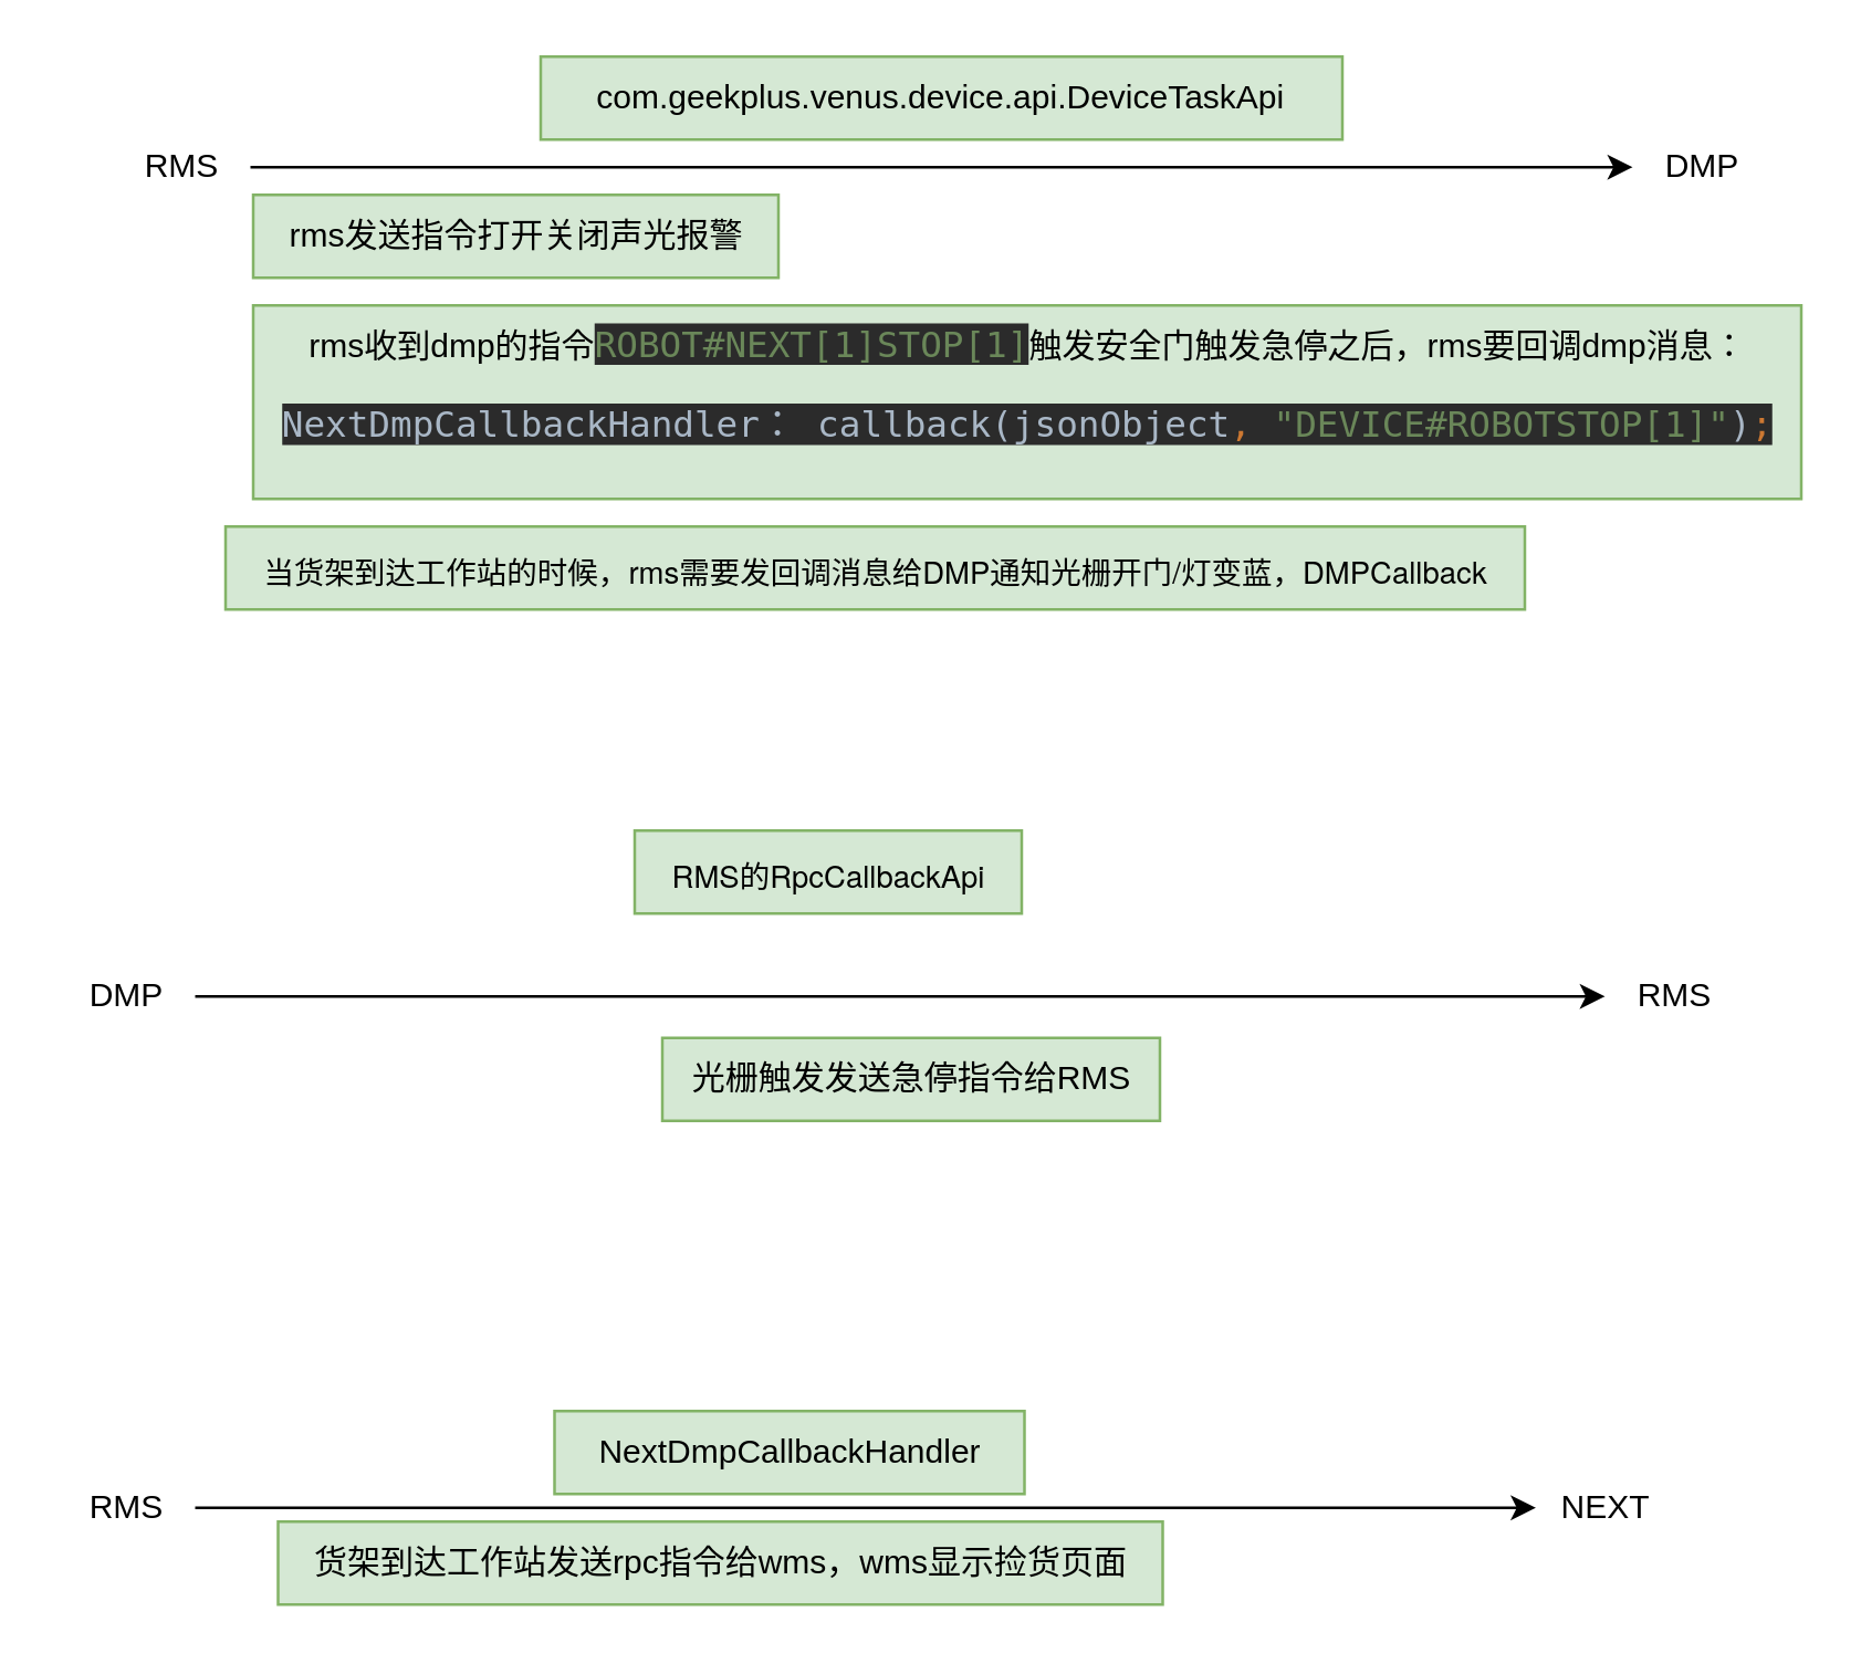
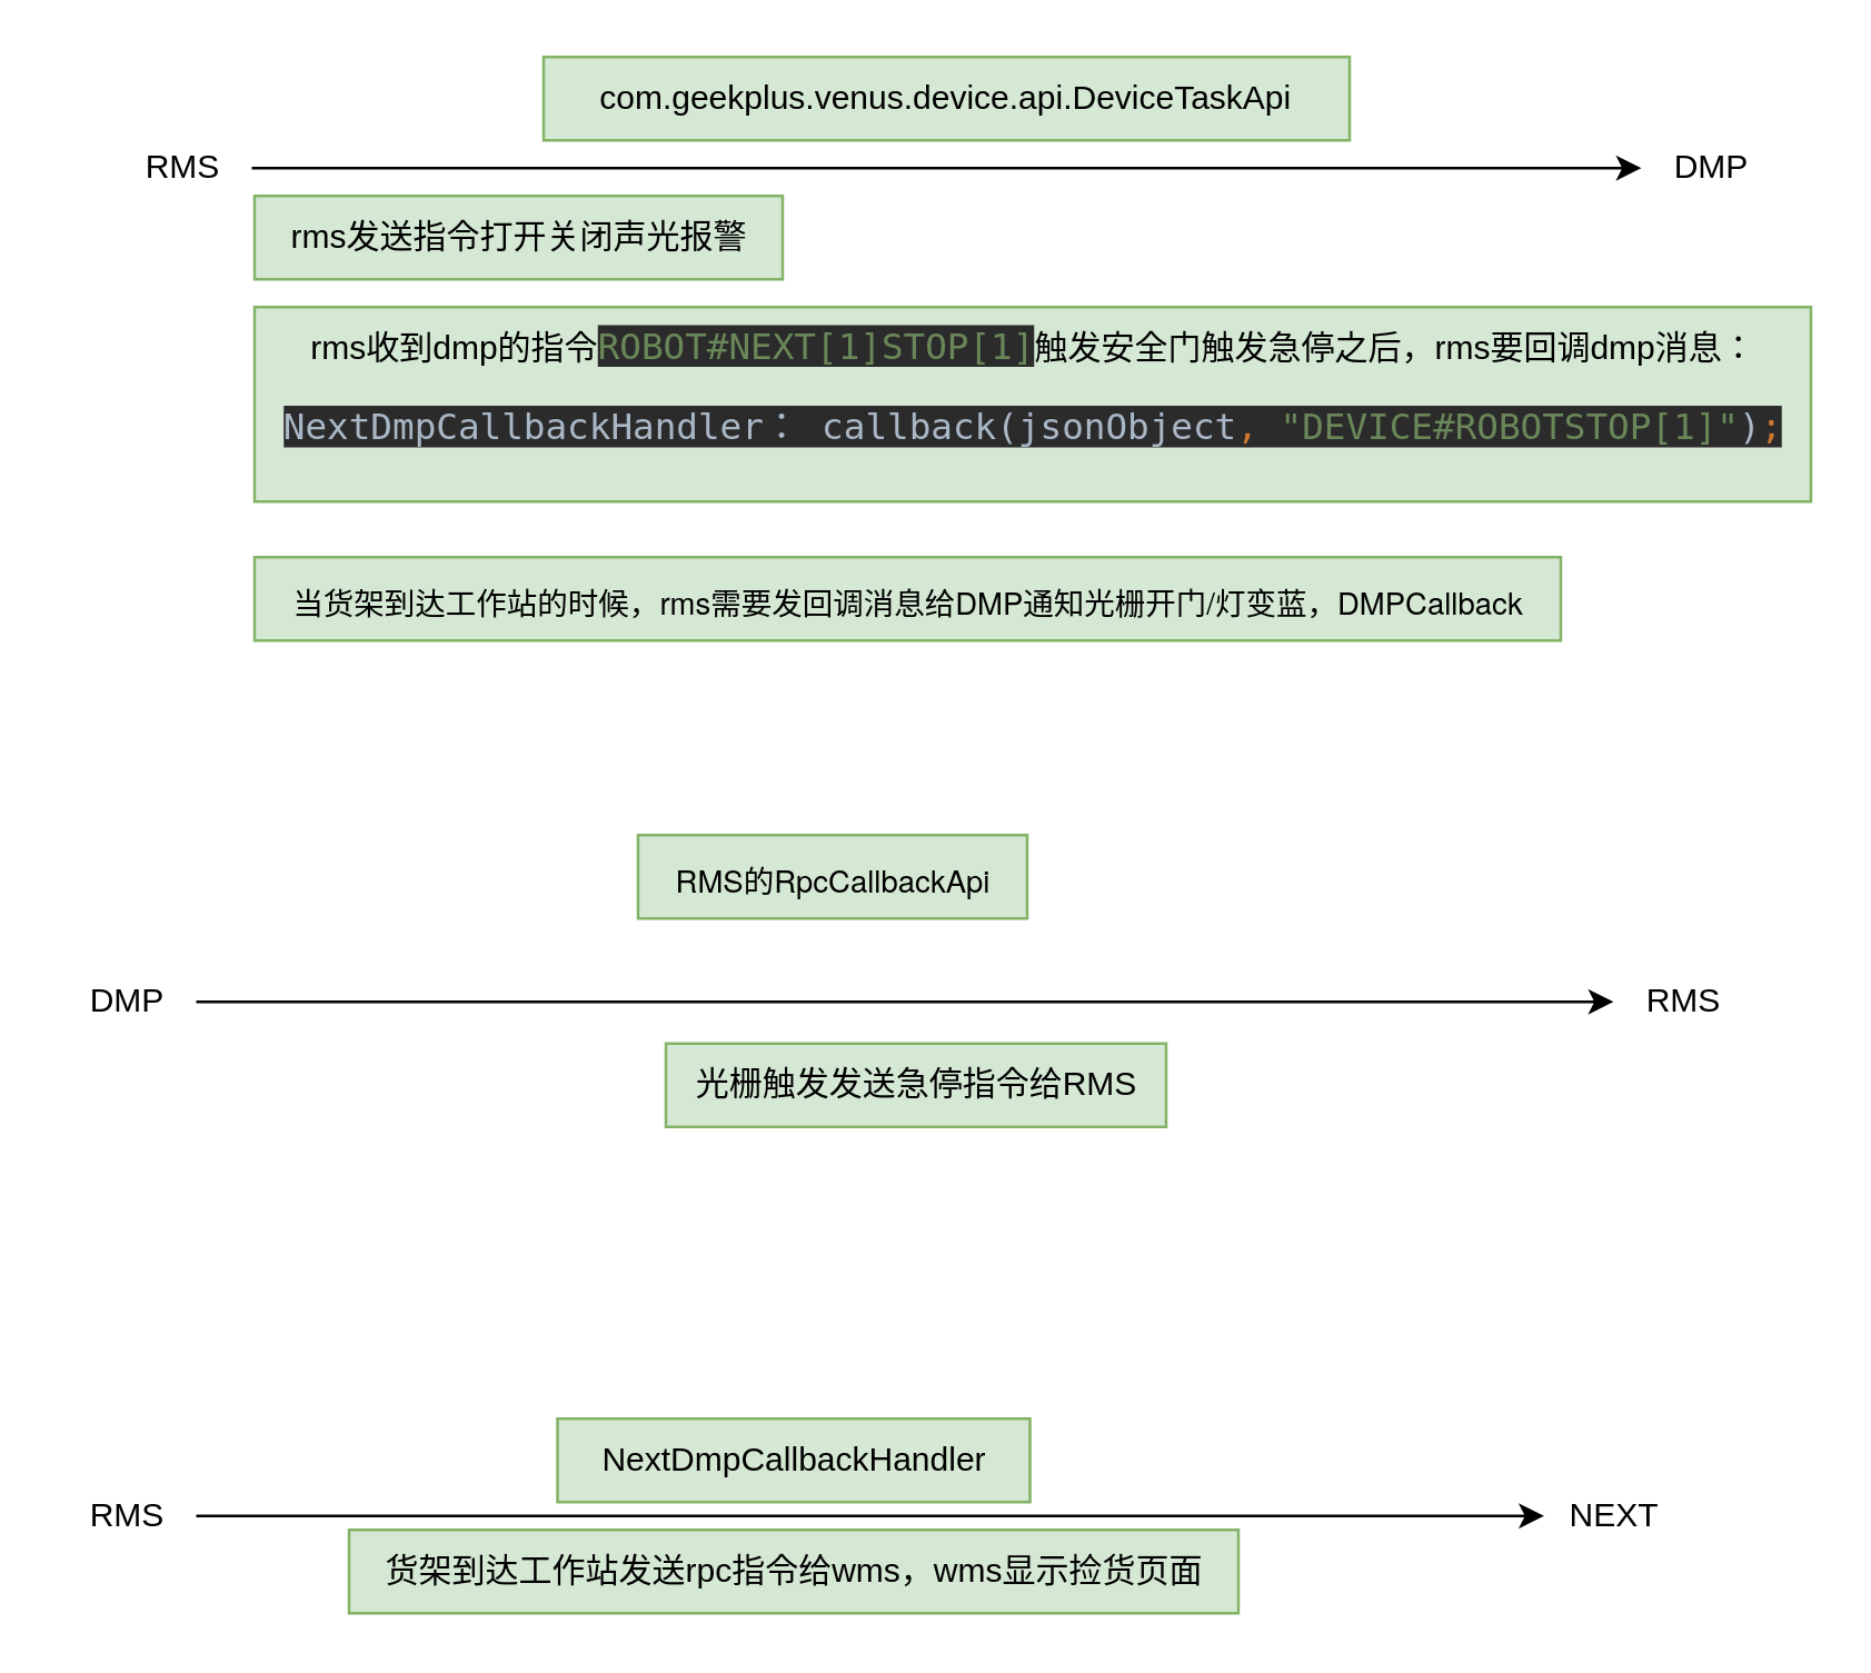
- <mxCell id="8" value="&lt;p style=&quot;margin: 0px; font-stretch: normal; font-size: 11px; line-height: normal; font-family: &amp;quot;PingFang SC&amp;quot;;&quot;&gt;当货架到达工作站的时候，&lt;span style=&quot;font-stretch: normal; line-height: normal; font-family: &amp;quot;Helvetica Neue&amp;quot;;&quot;&gt;rms&lt;/span&gt;需要发回调消息给&lt;span style=&quot;font-stretch: normal; line-height: normal; font-family: &amp;quot;Helvetica Neue&amp;quot;;&quot;&gt;DMP&lt;/span&gt;通知光栅开门&lt;span style=&quot;font-stretch: normal; line-height: normal; font-family: &amp;quot;Helvetica Neue&amp;quot;;&quot;&gt;/&lt;/span&gt;灯变蓝，&lt;span style=&quot;font-stretch: normal; line-height: normal; font-family: &amp;quot;Helvetica Neue&amp;quot;;&quot;&gt;DMPCallback&lt;/span&gt;&lt;/p&gt;" style="text;html=1;align=center;verticalAlign=middle;resizable=0;points=[];autosize=1;strokeColor=#82b366;fillColor=#d5e8d4;" vertex="1" parent="1"><mxGeometry x="81" y="190" width="470" height="30" as="geometry" /></mxCell>
+ <mxCell id="8" value="&lt;p style=&quot;margin: 0px; font-stretch: normal; font-size: 11px; line-height: normal; font-family: &amp;quot;PingFang SC&amp;quot;;&quot;&gt;当货架到达工作站的时候，&lt;span style=&quot;font-stretch: normal; line-height: normal; font-family: &amp;quot;Helvetica Neue&amp;quot;;&quot;&gt;rms&lt;/span&gt;需要发回调消息给&lt;span style=&quot;font-stretch: normal; line-height: normal; font-family: &amp;quot;Helvetica Neue&amp;quot;;&quot;&gt;DMP&lt;/span&gt;通知光栅开门&lt;span style=&quot;font-stretch: normal; line-height: normal; font-family: &amp;quot;Helvetica Neue&amp;quot;;&quot;&gt;/&lt;/span&gt;灯变蓝，&lt;span style=&quot;font-stretch: normal; line-height: normal; font-family: &amp;quot;Helvetica Neue&amp;quot;;&quot;&gt;DMPCallback&lt;/span&gt;&lt;/p&gt;" style="text;html=1;align=center;verticalAlign=middle;resizable=0;points=[];autosize=1;strokeColor=#82b366;fillColor=#d5e8d4;" vertex="1" parent="1"><mxGeometry x="91" y="200" width="470" height="30" as="geometry" /></mxCell>
- <mxCell id="17" value="货架到达工作站发送rpc指令给wms，wms显示捡货页面" style="text;html=1;align=center;verticalAlign=middle;resizable=0;points=[];autosize=1;strokeColor=#82b366;fillColor=#d5e8d4;" vertex="1" parent="1"><mxGeometry x="100" y="550" width="320" height="30" as="geometry" /></mxCell>
+ <mxCell id="17" value="货架到达工作站发送rpc指令给wms，wms显示捡货页面" style="text;html=1;align=center;verticalAlign=middle;resizable=0;points=[];autosize=1;strokeColor=#82b366;fillColor=#d5e8d4;" vertex="1" parent="1"><mxGeometry x="125" y="550" width="320" height="30" as="geometry" /></mxCell>
